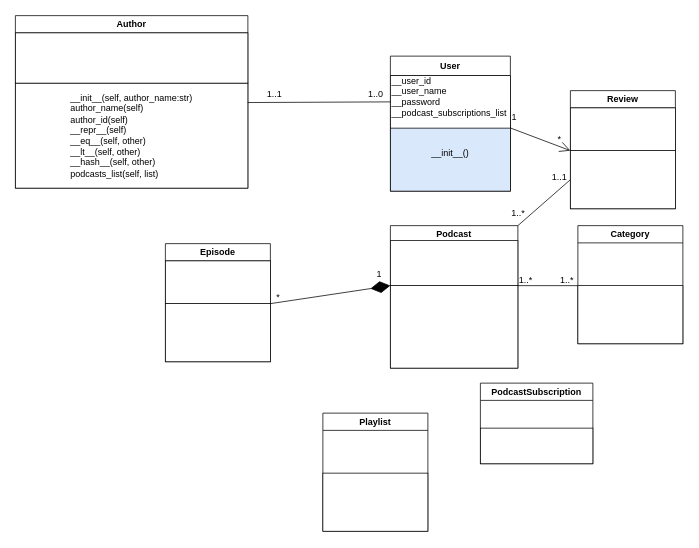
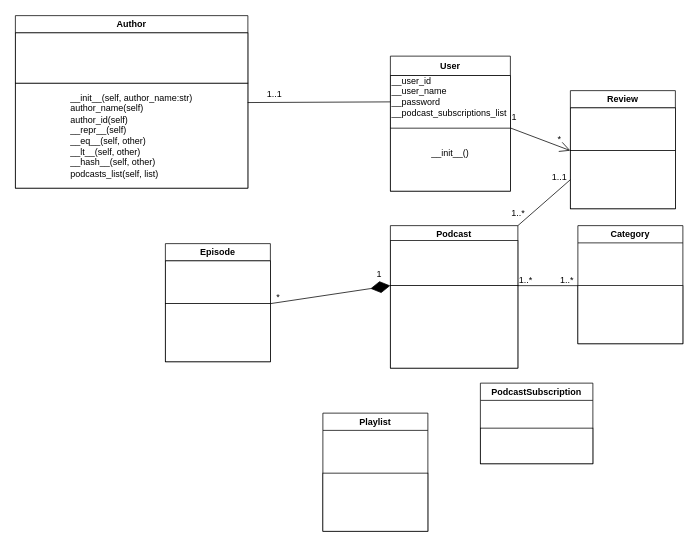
- <mxCell id="31" value="1..0" style="text;html=1;align=center;verticalAlign=middle;resizable=0;points=[];autosize=1;strokeColor=none;fillColor=none;" vertex="1" parent="1"><mxGeometry x="480" y="110" width="40" height="30" as="geometry" /></mxCell>
- <mxCell id="12" value="__init__()" style="rounded=0;whiteSpace=wrap;html=1;fillColor=#dae8fc;" vertex="1" parent="11"><mxGeometry y="80" width="160" height="100" as="geometry" /></mxCell>
+ <mxCell id="12" value="__init__()" style="rounded=0;whiteSpace=wrap;html=1;" vertex="1" parent="11"><mxGeometry y="80" width="160" height="100" as="geometry" /></mxCell>
